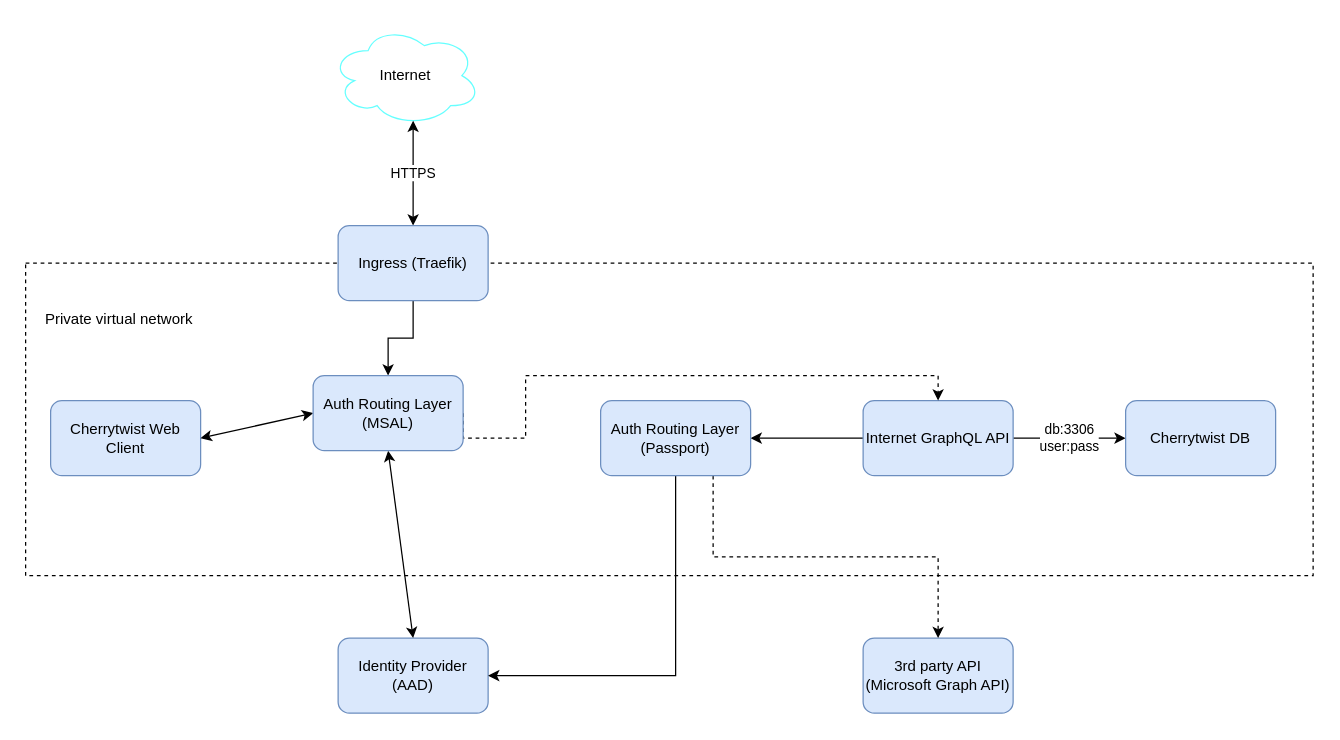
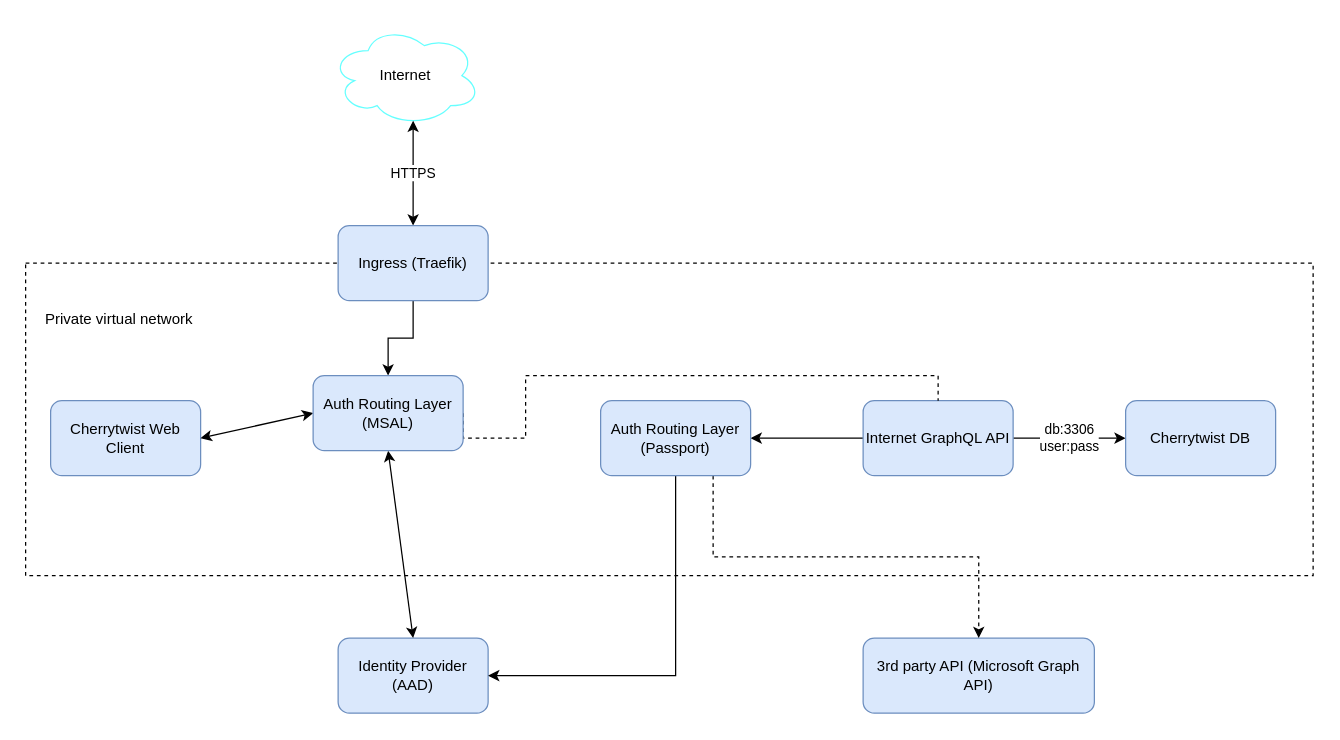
- <mxCell id="15" style="edgeStyle=orthogonalEdgeStyle;rounded=0;orthogonalLoop=1;jettySize=auto;html=1;exitX=1;exitY=0.5;exitDx=0;exitDy=0;entryX=0.5;entryY=0;entryDx=0;entryDy=0;startArrow=none;startFill=0;dashed=1;" edge="1" parent="1" source="16" target="11"><mxGeometry relative="1" as="geometry"><Array as="points"><mxPoint x="420" y="350" /><mxPoint x="420" y="300" /><mxPoint x="750" y="300" /></Array></mxGeometry></mxCell>
+ <mxCell id="15" style="edgeStyle=orthogonalEdgeStyle;rounded=0;orthogonalLoop=1;jettySize=auto;html=1;exitX=1;exitY=0.5;exitDx=0;exitDy=0;entryX=0.5;entryY=0;entryDx=0;entryDy=0;startArrow=none;startFill=0;dashed=1;endArrow=none;" edge="1" parent="1" source="16" target="11"><mxGeometry relative="1" as="geometry"><Array as="points"><mxPoint x="420" y="350" /><mxPoint x="420" y="300" /><mxPoint x="750" y="300" /></Array></mxGeometry></mxCell>
- <mxCell id="12" value="3rd party API (Microsoft Graph API)" style="rounded=1;whiteSpace=wrap;html=1;fillColor=#dae8fc;strokeColor=#6c8ebf;" vertex="1" parent="1"><mxGeometry x="690" y="510" width="120" height="60" as="geometry" /></mxCell>
+ <mxCell id="12" value="3rd party API (Microsoft Graph API)" style="rounded=1;whiteSpace=wrap;html=1;fillColor=#dae8fc;strokeColor=#6c8ebf;" vertex="1" parent="1"><mxGeometry x="690" y="510" width="185" height="60" as="geometry" /></mxCell>
